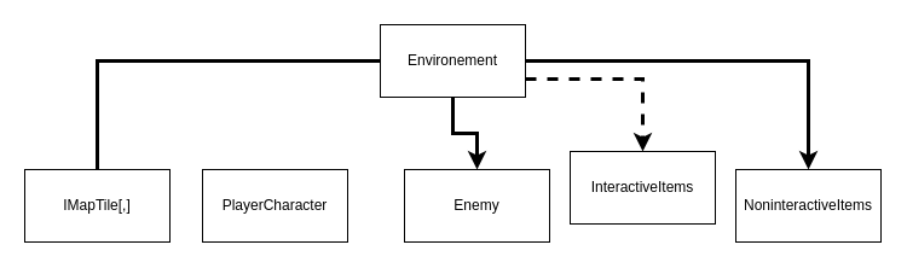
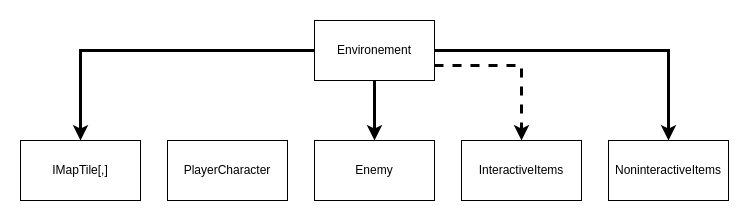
- <mxCell id="5" style="edgeStyle=orthogonalEdgeStyle;rounded=0;orthogonalLoop=1;jettySize=auto;html=1;strokeWidth=3;endArrow=none;" edge="1" parent="1" source="6" target="11"><mxGeometry relative="1" as="geometry"><mxPoint x="71" y="140" as="targetPoint" /></mxGeometry></mxCell>
+ <mxCell id="5" style="edgeStyle=orthogonalEdgeStyle;rounded=0;orthogonalLoop=1;jettySize=auto;html=1;strokeWidth=3;" edge="1" parent="1" source="6" target="11"><mxGeometry relative="1" as="geometry"><mxPoint x="71" y="140" as="targetPoint" /></mxGeometry></mxCell>
- <mxCell id="9" value="InteractiveItems" style="rounded=0;whiteSpace=wrap;html=1;" vertex="1" parent="1"><mxGeometry x="471" y="125" width="120" height="60" as="geometry" /></mxCell>
+ <mxCell id="9" value="InteractiveItems" style="rounded=0;whiteSpace=wrap;html=1;" vertex="1" parent="1"><mxGeometry x="461" y="140" width="120" height="60" as="geometry" /></mxCell>
- <mxCell id="8" value="Enemy" style="rounded=0;whiteSpace=wrap;html=1;" vertex="1" parent="1"><mxGeometry x="334" y="140" width="120" height="60" as="geometry" /></mxCell>
+ <mxCell id="8" value="Enemy" style="rounded=0;whiteSpace=wrap;html=1;" vertex="1" parent="1"><mxGeometry x="314" y="140" width="120" height="60" as="geometry" /></mxCell>
